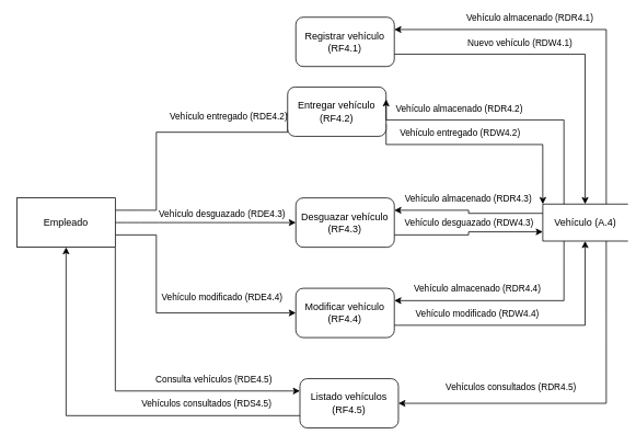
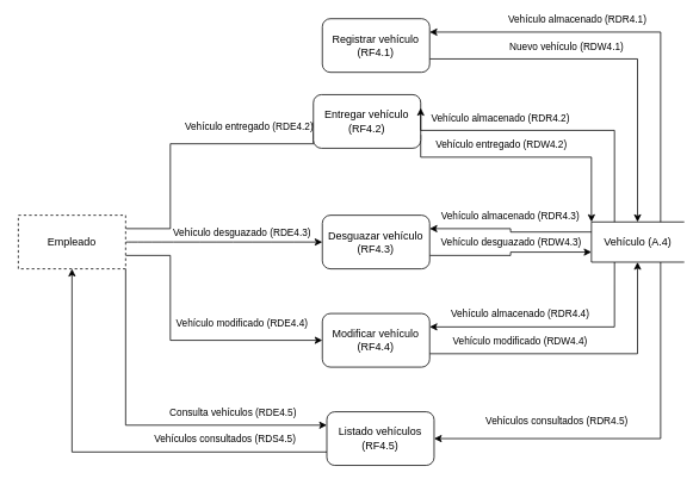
- <mxCell id="10" value="Empleado" style="rounded=0;whiteSpace=wrap;html=1;" vertex="1" parent="1"><mxGeometry x="20" y="239.99" width="120" height="60" as="geometry" /></mxCell>
+ <mxCell id="10" value="Empleado" style="rounded=0;whiteSpace=wrap;html=1;dashed=1;" vertex="1" parent="1"><mxGeometry x="20" y="239.99" width="120" height="60" as="geometry" /></mxCell>
